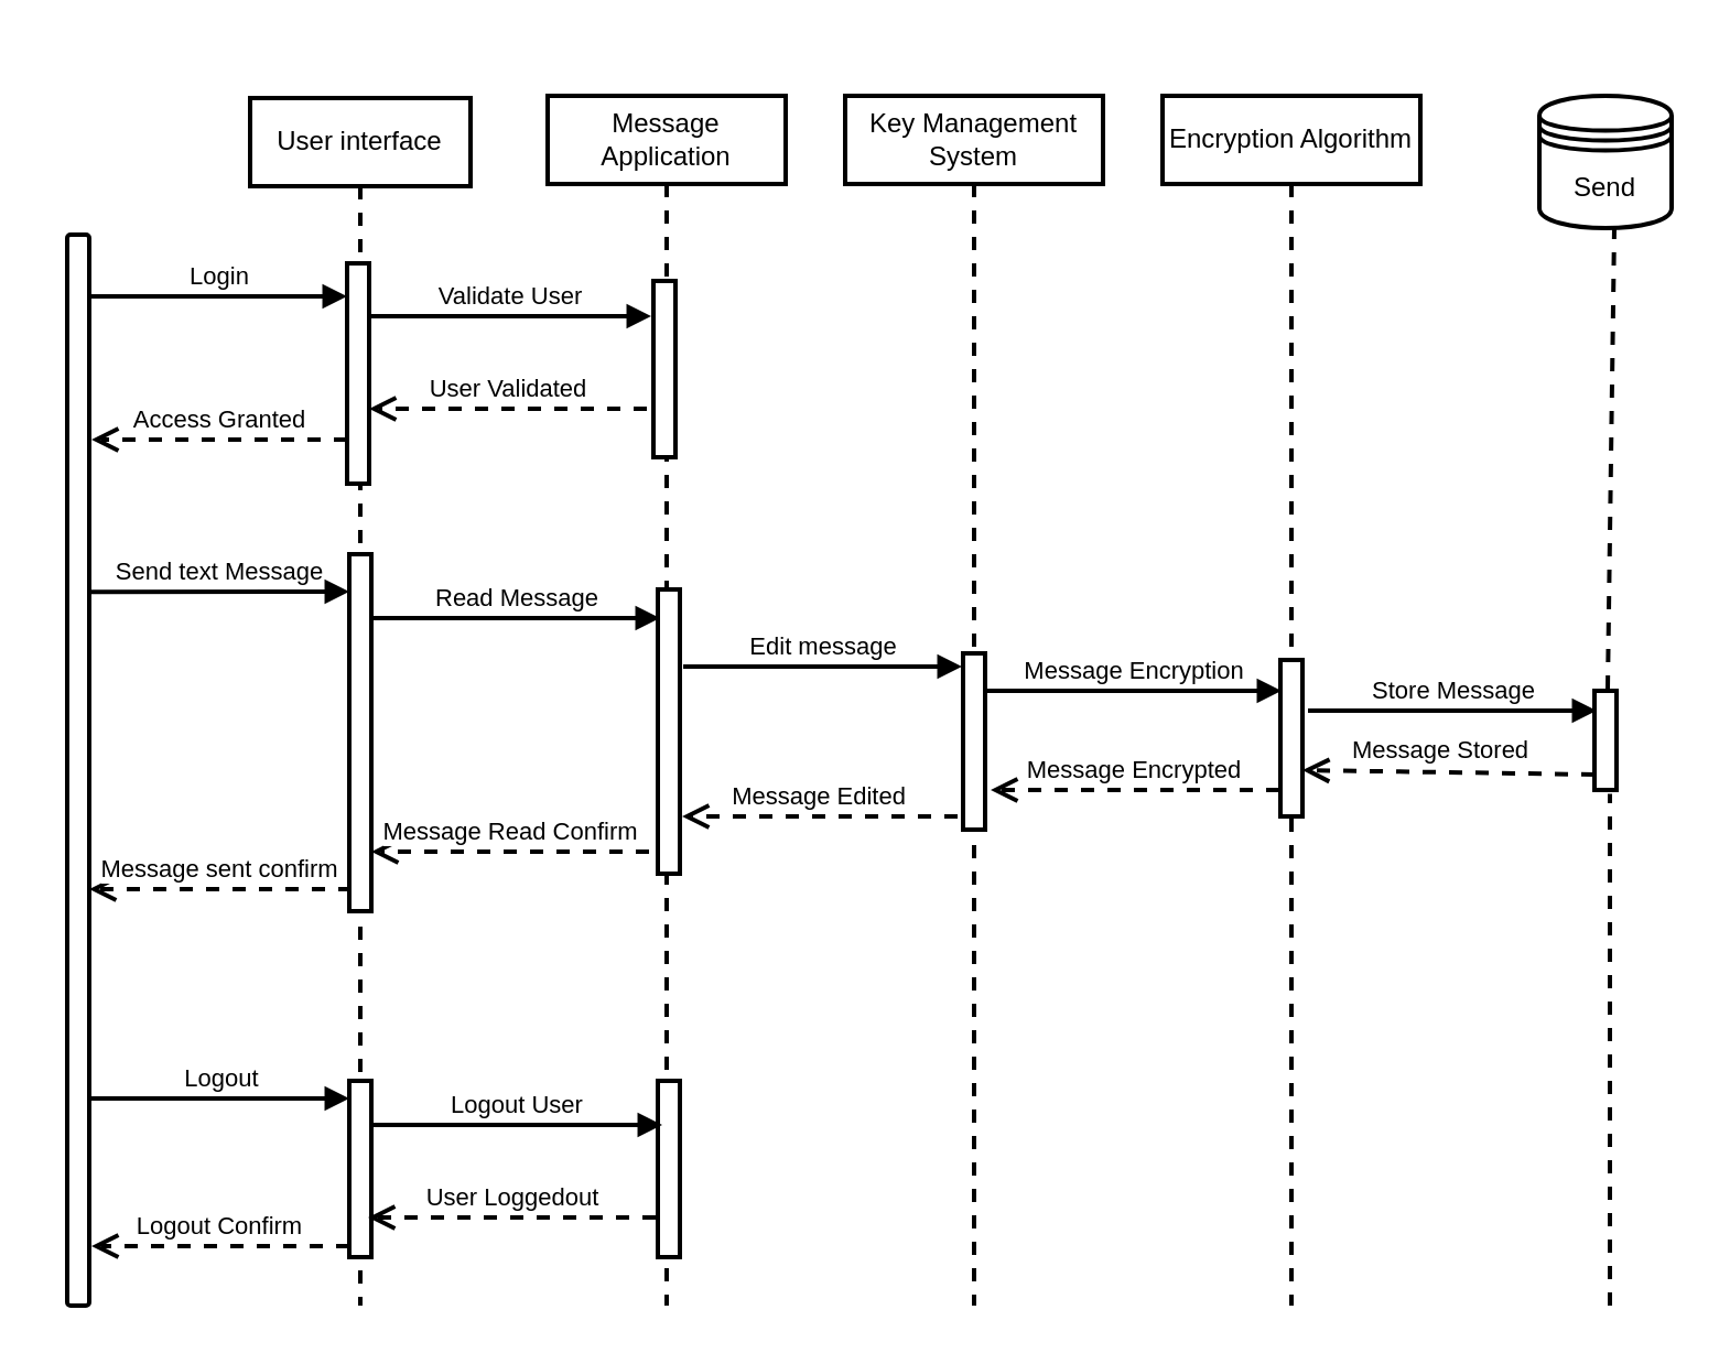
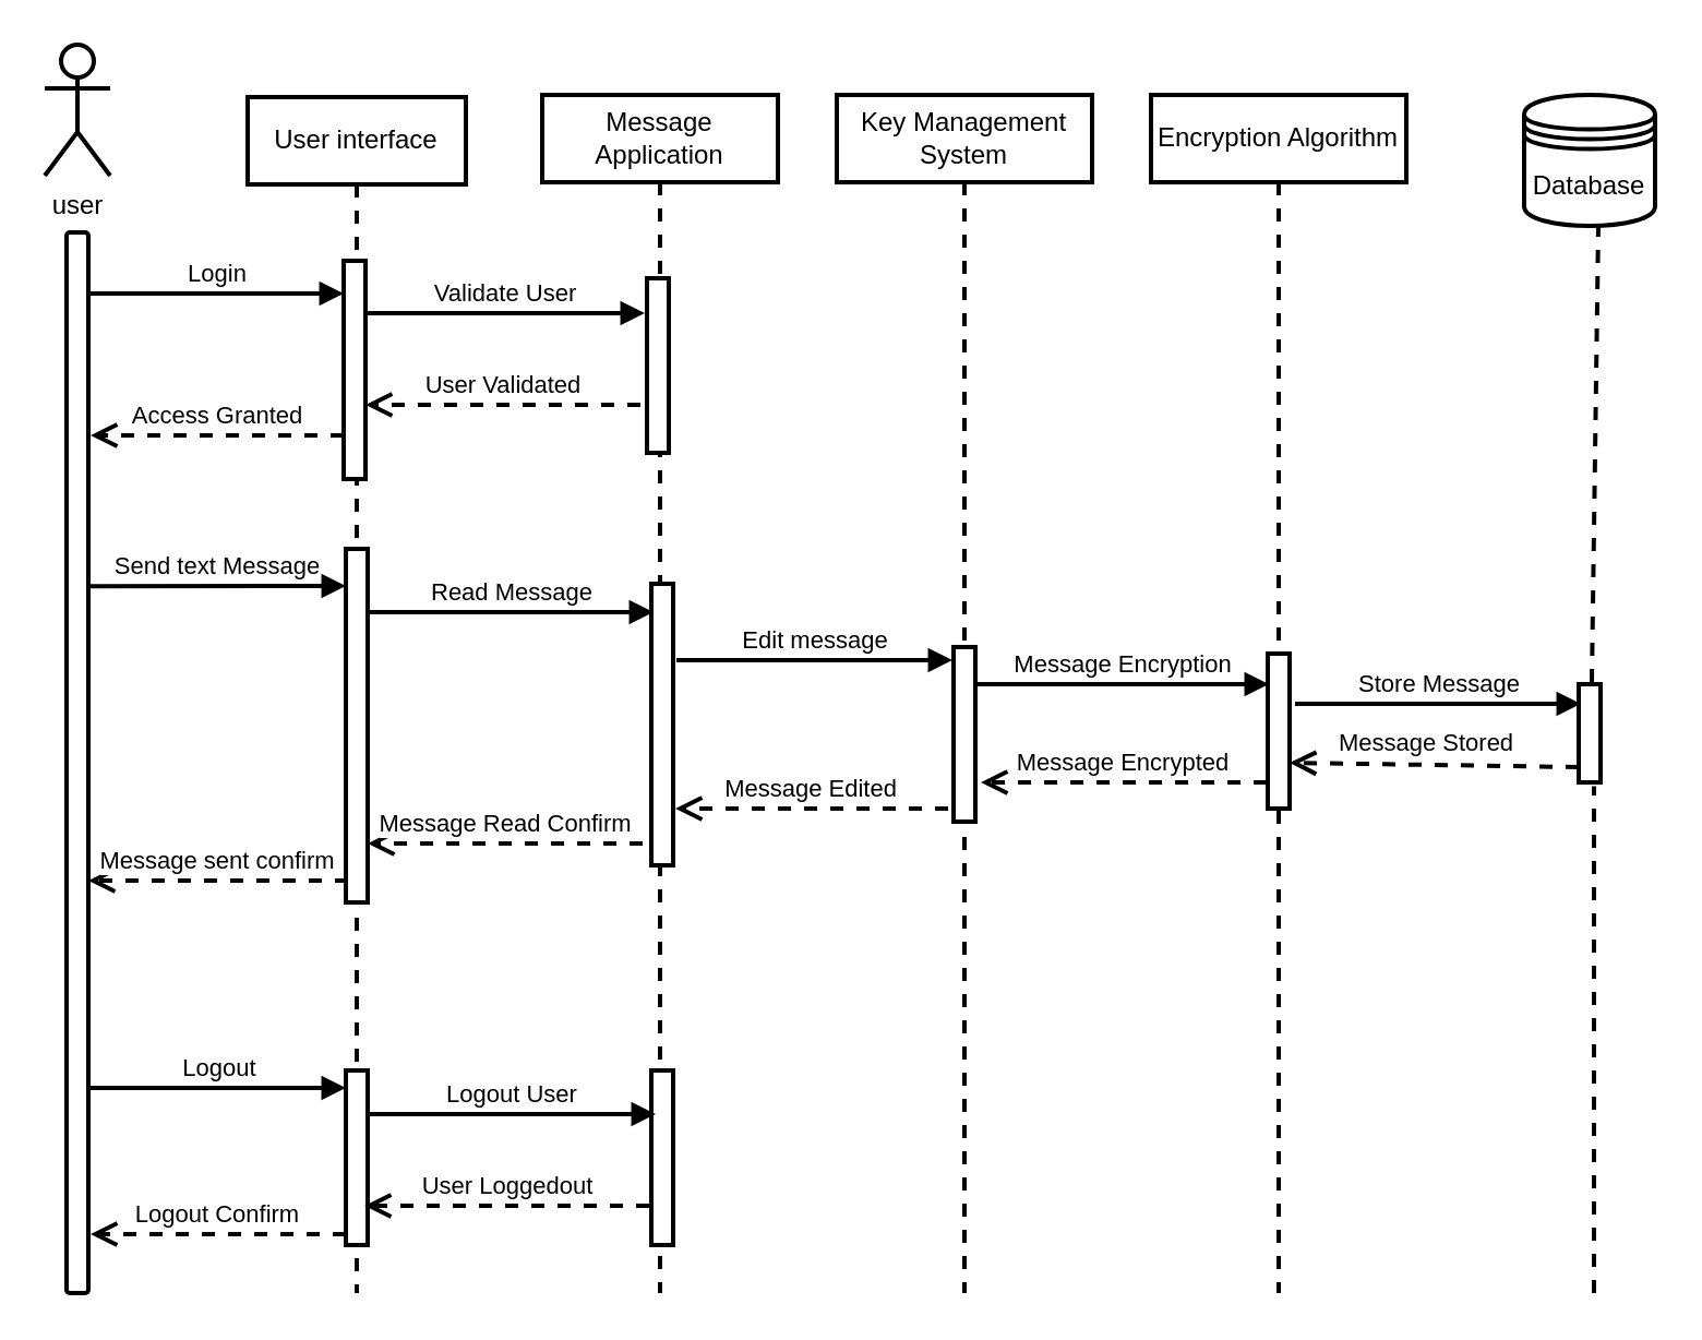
+ <mxCell id="2" value="user&lt;br&gt;" style="shape=umlActor;verticalLabelPosition=bottom;verticalAlign=top;html=1;outlineConnect=0;labelBackgroundColor=none;rounded=1;strokeWidth=2;" parent="1" vertex="1"><mxGeometry x="20" y="20" width="30" height="60" as="geometry" /></mxCell>
- <mxCell id="21" value="Send" style="shape=datastore;whiteSpace=wrap;html=1;strokeWidth=2;" parent="1" vertex="1"><mxGeometry x="698" y="43" width="60" height="60" as="geometry" /></mxCell>
+ <mxCell id="21" value="Database" style="shape=datastore;whiteSpace=wrap;html=1;strokeWidth=2;" parent="1" vertex="1"><mxGeometry x="698" y="43" width="60" height="60" as="geometry" /></mxCell>
